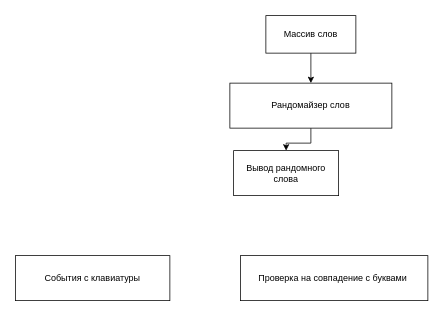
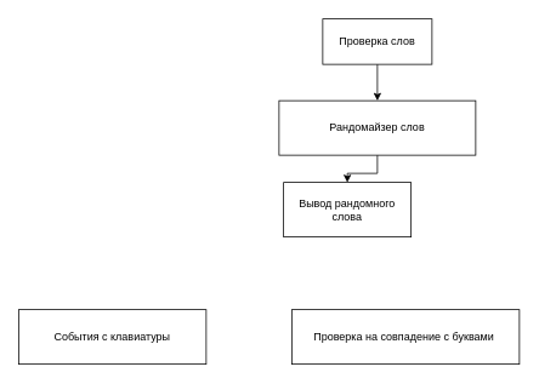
- <mxCell id="5" value="Массив слов" style="rounded=0;whiteSpace=wrap;html=1;" vertex="1" parent="1"><mxGeometry x="354" y="20" width="120" height="50" as="geometry" /></mxCell>
+ <mxCell id="5" value="Проверка слов" style="rounded=0;whiteSpace=wrap;html=1;" vertex="1" parent="1"><mxGeometry x="354" y="20" width="120" height="50" as="geometry" /></mxCell>
